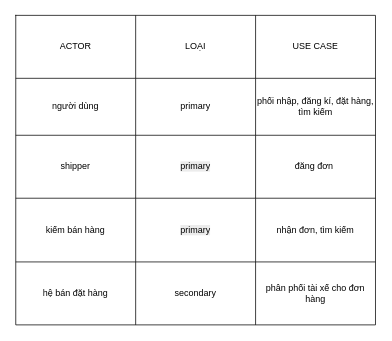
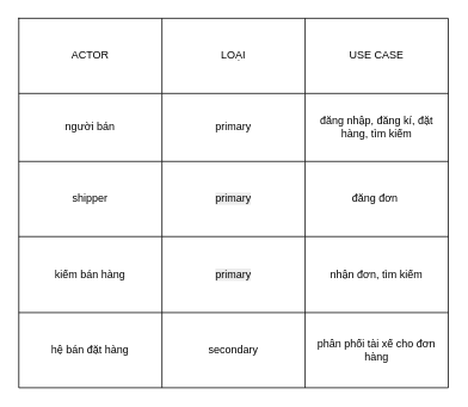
- <mxCell id="8" value="người dùng" style="shape=partialRectangle;html=1;whiteSpace=wrap;connectable=0;strokeColor=inherit;overflow=hidden;fillColor=none;top=0;left=0;bottom=0;right=0;pointerEvents=1;" vertex="1" parent="7"><mxGeometry width="160" height="76" as="geometry"><mxRectangle width="160" height="76" as="alternateBounds" /></mxGeometry></mxCell>
+ <mxCell id="8" value="người bán" style="shape=partialRectangle;html=1;whiteSpace=wrap;connectable=0;strokeColor=inherit;overflow=hidden;fillColor=none;top=0;left=0;bottom=0;right=0;pointerEvents=1;" vertex="1" parent="7"><mxGeometry width="160" height="76" as="geometry"><mxRectangle width="160" height="76" as="alternateBounds" /></mxGeometry></mxCell>
- <mxCell id="10" value="phối nhập, đăng kí, đặt hàng, tìm kiếm" style="shape=partialRectangle;html=1;whiteSpace=wrap;connectable=0;strokeColor=inherit;overflow=hidden;fillColor=none;top=0;left=0;bottom=0;right=0;pointerEvents=1;" vertex="1" parent="7"><mxGeometry x="320" width="160" height="76" as="geometry"><mxRectangle width="160" height="76" as="alternateBounds" /></mxGeometry></mxCell>
+ <mxCell id="10" value="đăng nhập, đăng kí, đặt hàng, tìm kiếm" style="shape=partialRectangle;html=1;whiteSpace=wrap;connectable=0;strokeColor=inherit;overflow=hidden;fillColor=none;top=0;left=0;bottom=0;right=0;pointerEvents=1;" vertex="1" parent="7"><mxGeometry x="320" width="160" height="76" as="geometry"><mxRectangle width="160" height="76" as="alternateBounds" /></mxGeometry></mxCell>
